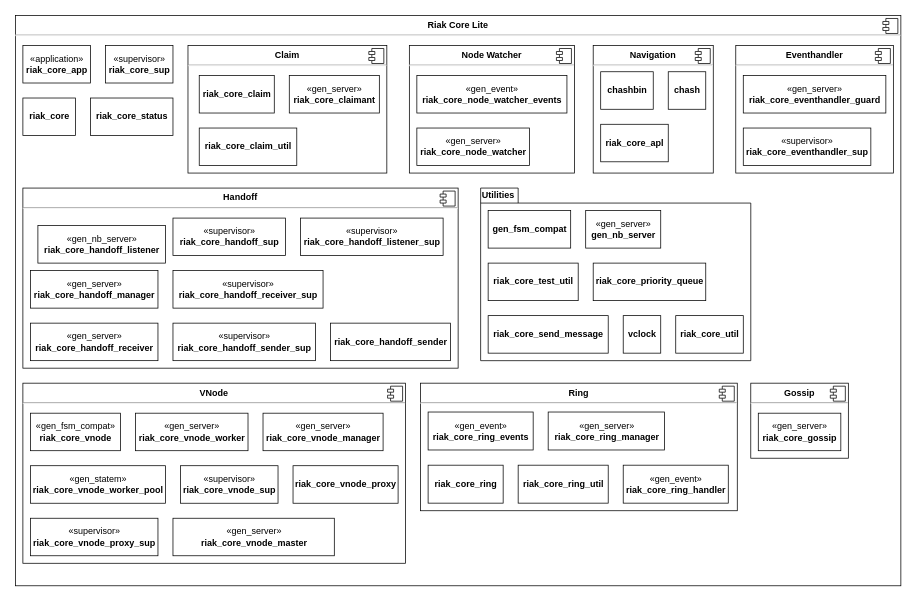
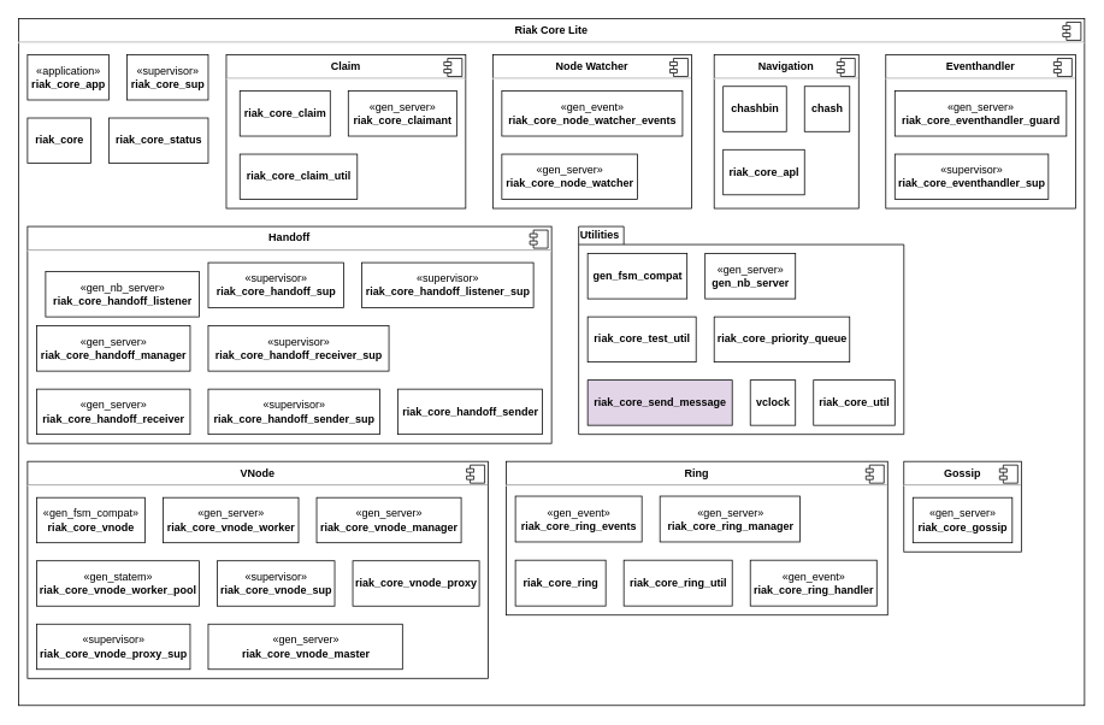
- <mxCell id="68" value="&lt;b&gt;riak_core_send_message&lt;/b&gt;" style="html=1;" parent="64" vertex="1"><mxGeometry x="10" y="170" width="160" height="50" as="geometry" /></mxCell>
+ <mxCell id="68" value="&lt;b&gt;riak_core_send_message&lt;/b&gt;" style="html=1;fillColor=#e1d5e7;" parent="64" vertex="1"><mxGeometry x="10" y="170" width="160" height="50" as="geometry" /></mxCell>
